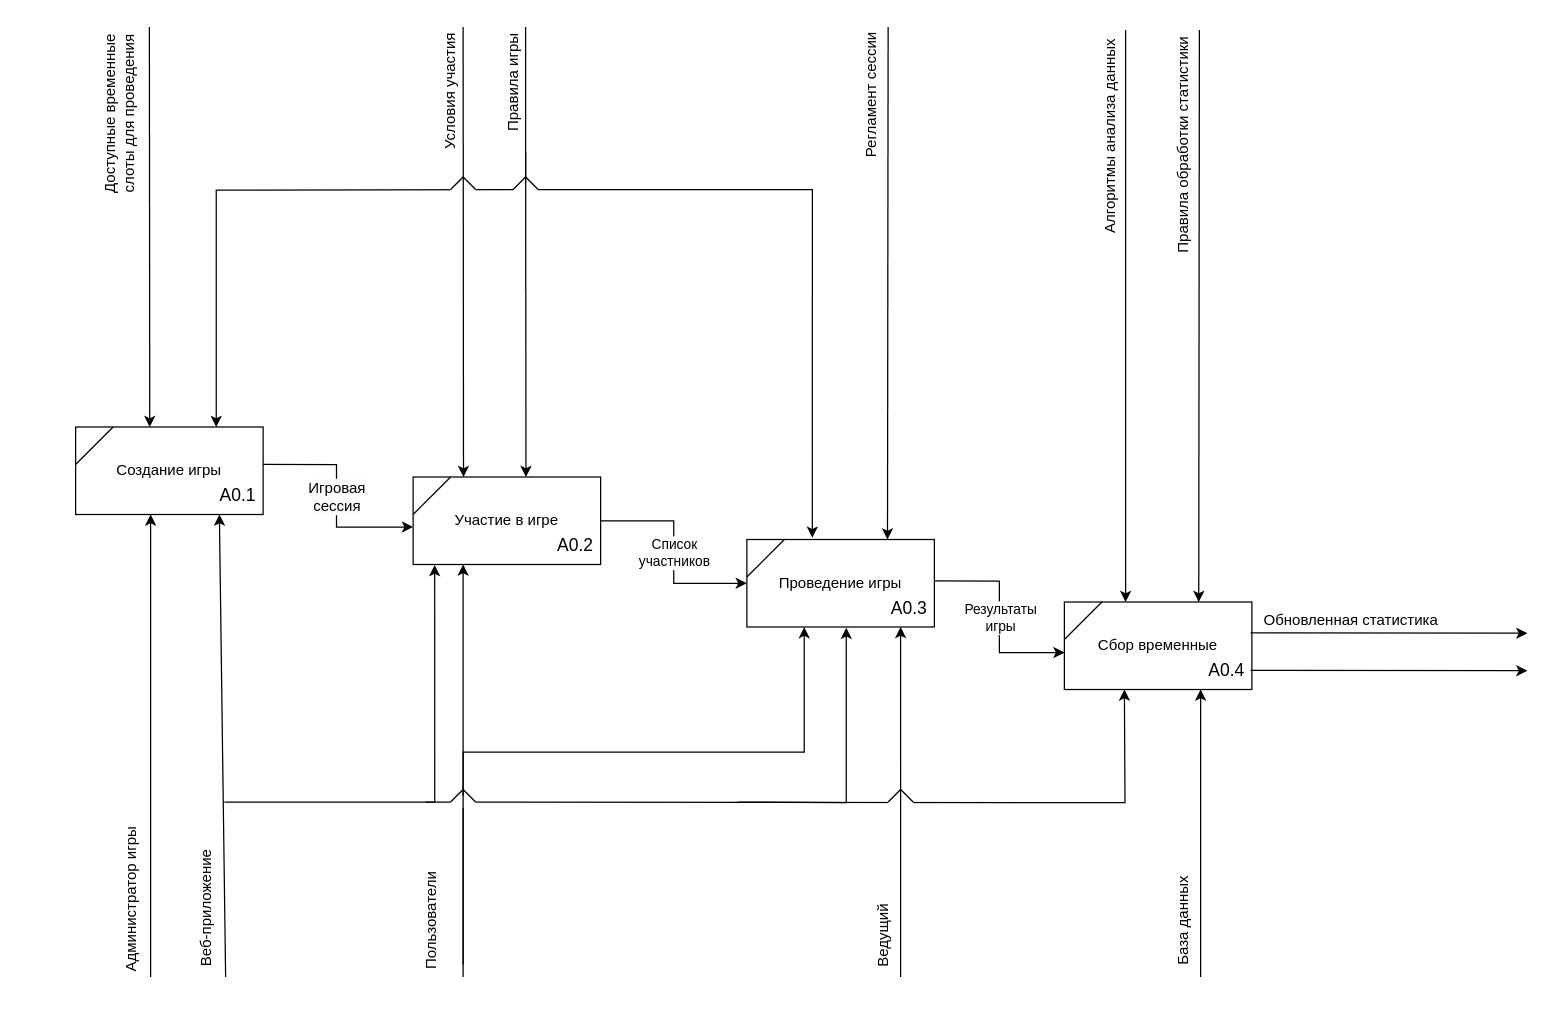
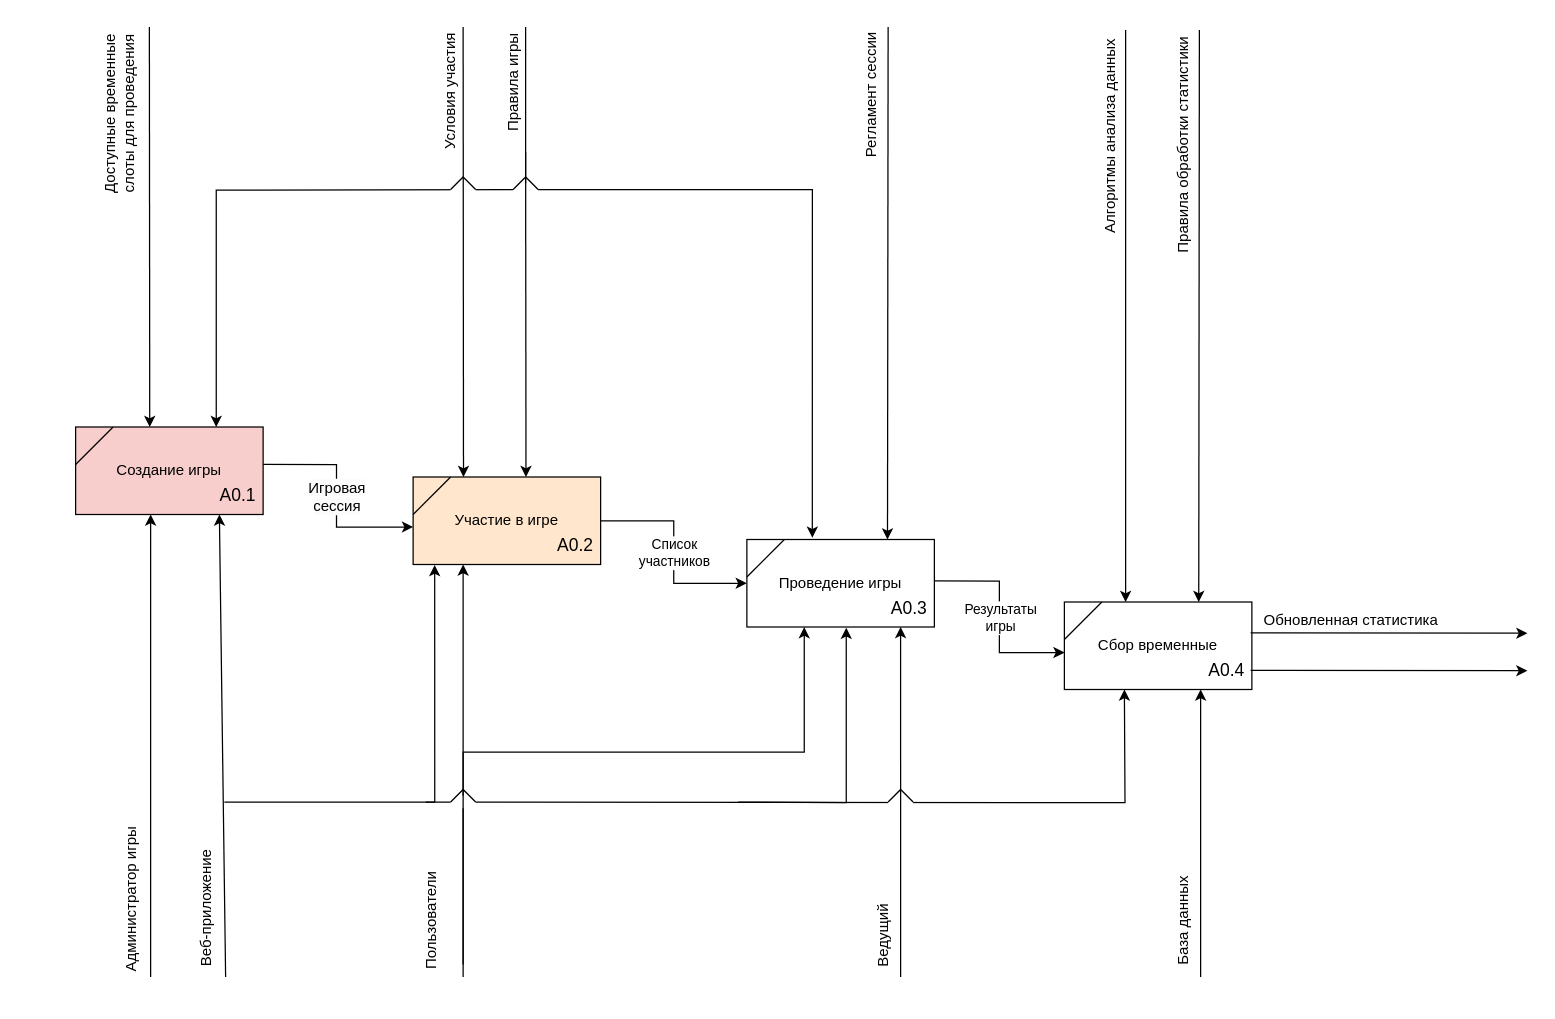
- <mxCell id="6" value="Создание игры" style="rounded=0;whiteSpace=wrap;html=1;" vertex="1" parent="5"><mxGeometry width="150" height="70" as="geometry" /></mxCell>
+ <mxCell id="6" value="Создание игры" style="rounded=0;whiteSpace=wrap;html=1;fillColor=#f8cecc;" vertex="1" parent="5"><mxGeometry width="150" height="70" as="geometry" /></mxCell>
- <mxCell id="10" value="Участие в игре" style="rounded=0;whiteSpace=wrap;html=1;" vertex="1" parent="9"><mxGeometry width="150" height="70" as="geometry" /></mxCell>
+ <mxCell id="10" value="Участие в игре" style="rounded=0;whiteSpace=wrap;html=1;fillColor=#ffe6cc;" vertex="1" parent="9"><mxGeometry width="150" height="70" as="geometry" /></mxCell>
